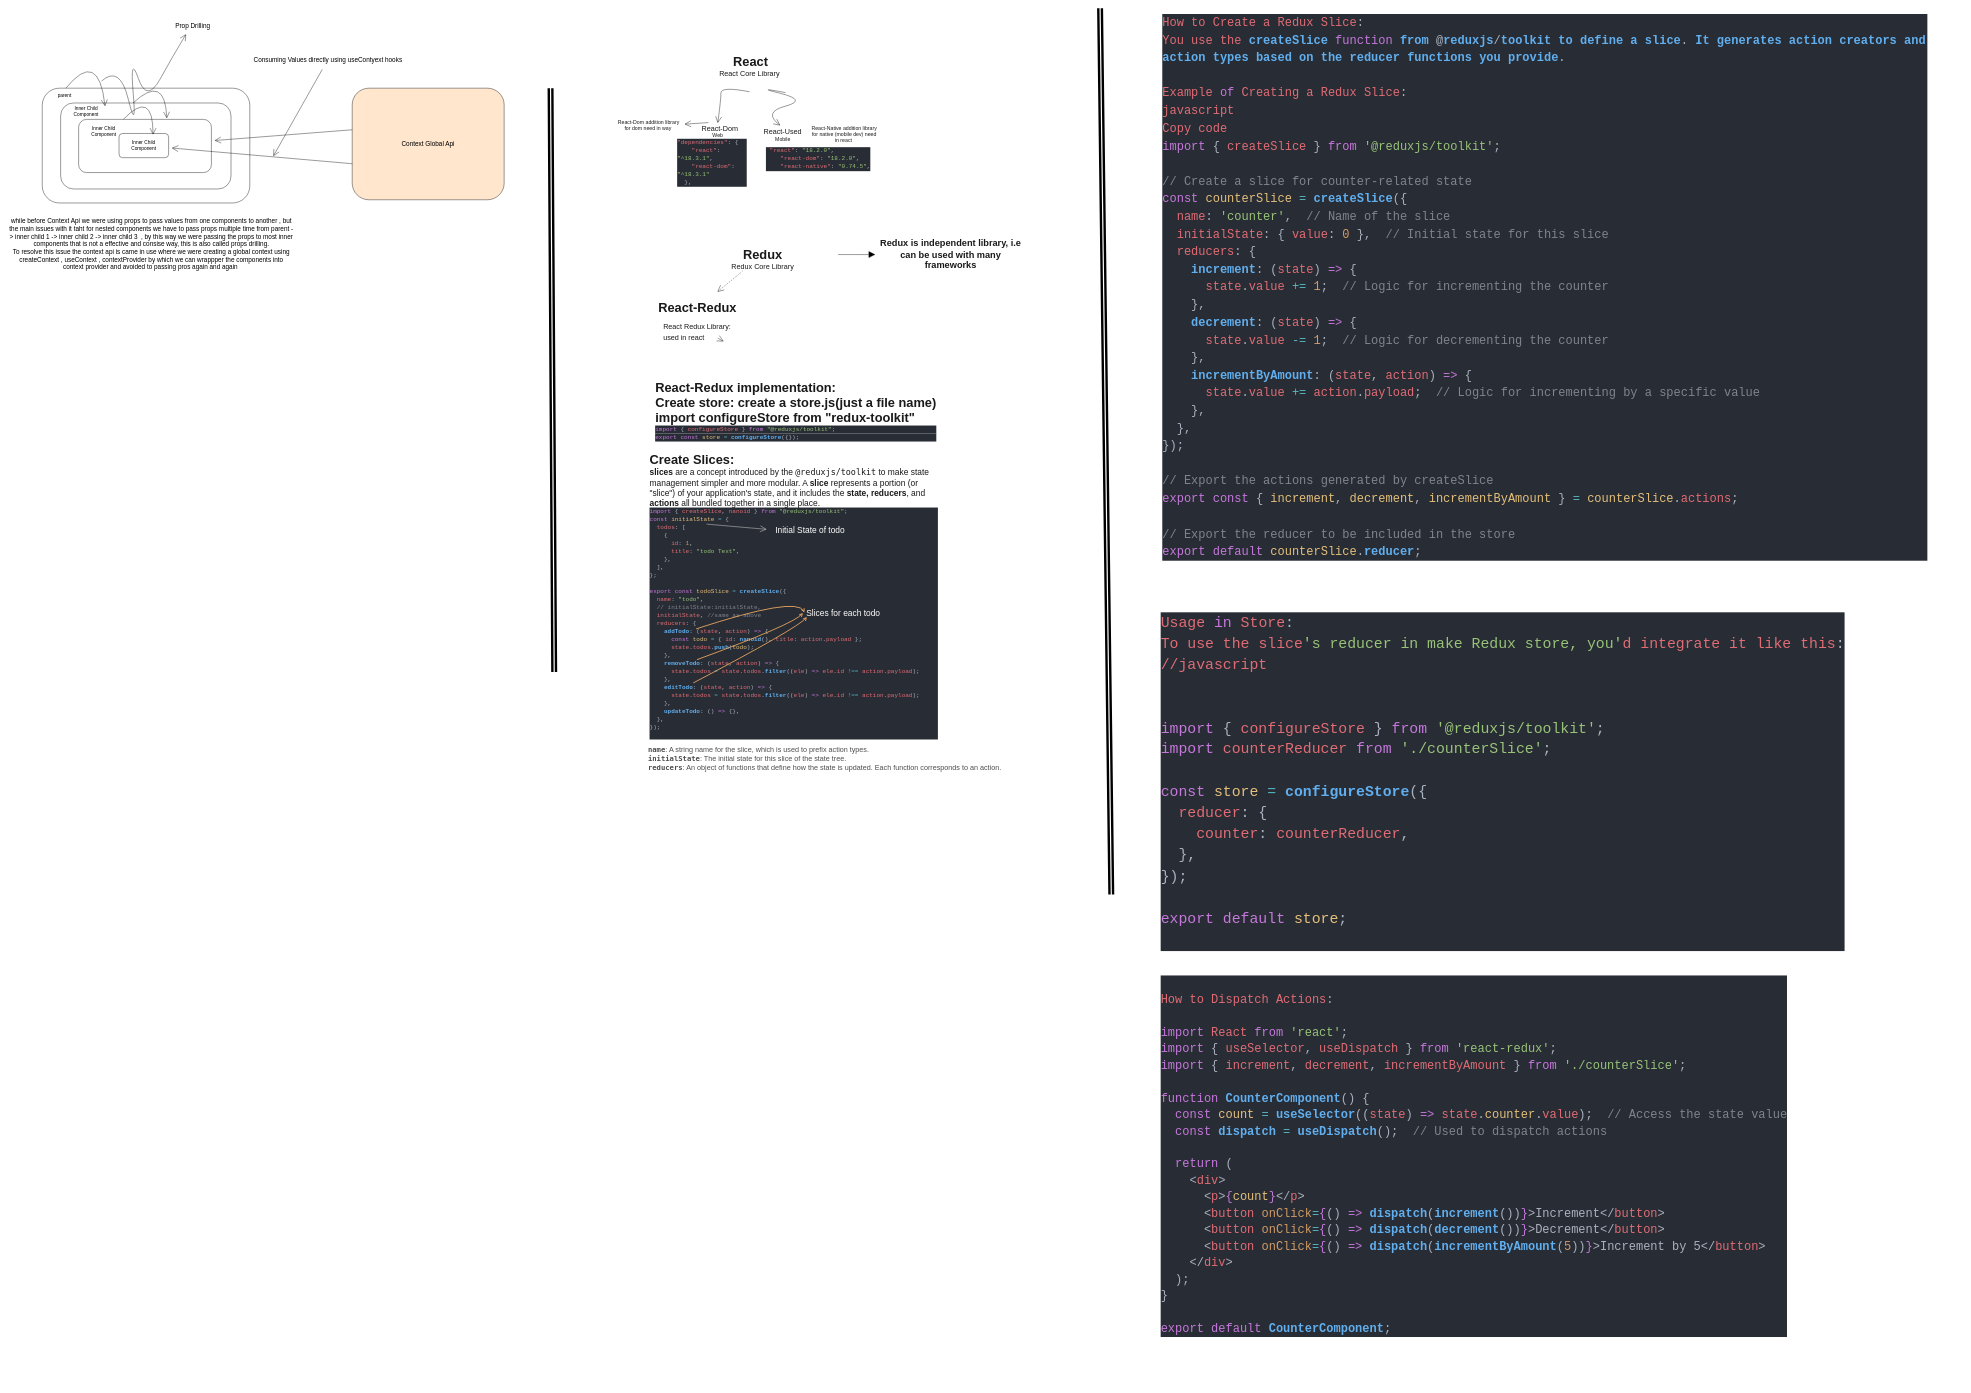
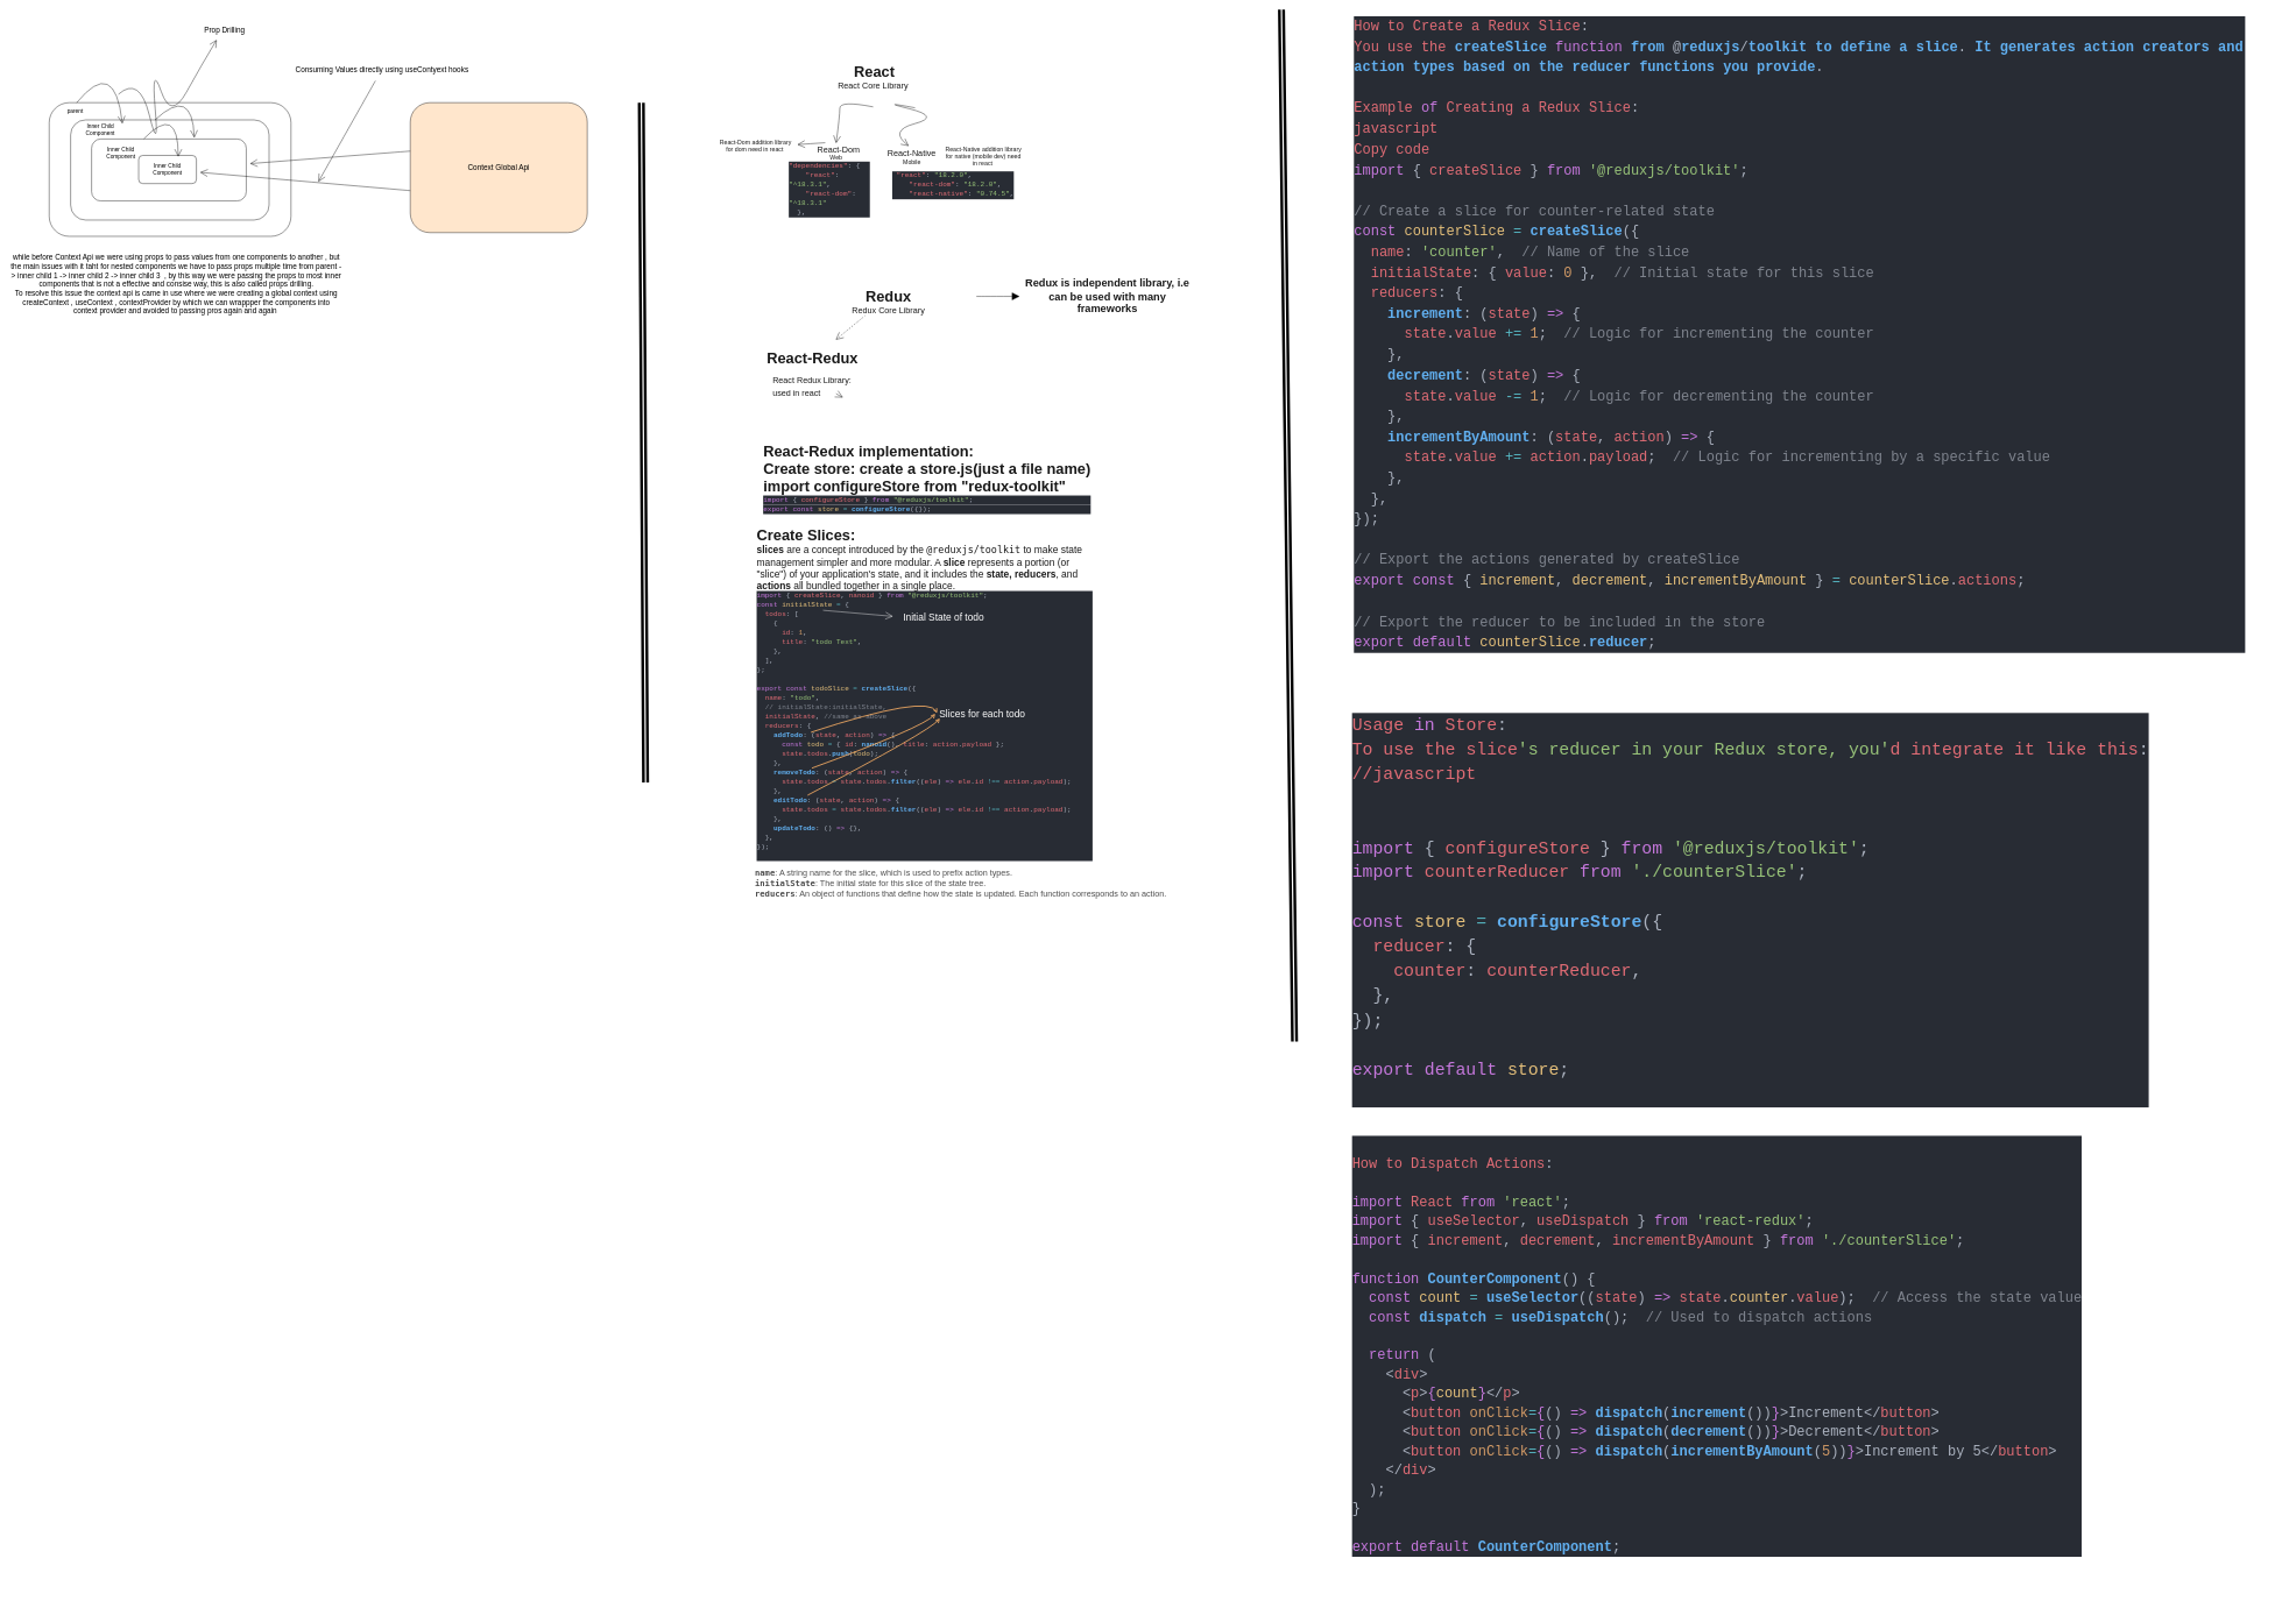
- <mxCell id="31" value="React-Dom addition library for dom need in way&amp;nbsp;" style="text;strokeColor=none;fillColor=none;html=1;align=center;verticalAlign=middle;whiteSpace=wrap;rounded=0;fontSize=13;fontColor=#1A1A1A;" parent="1" vertex="1"><mxGeometry x="1536" y="298" width="171" height="30" as="geometry" /></mxCell>
+ <mxCell id="31" value="React-Dom addition library for dom need in react&amp;nbsp;" style="text;strokeColor=none;fillColor=none;html=1;align=center;verticalAlign=middle;whiteSpace=wrap;rounded=0;fontSize=13;fontColor=#1A1A1A;" parent="1" vertex="1"><mxGeometry x="1536" y="298" width="171" height="30" as="geometry" /></mxCell>
- <mxCell id="27" value="React-Used" style="text;strokeColor=none;fillColor=none;html=1;align=center;verticalAlign=middle;whiteSpace=wrap;rounded=0;fontSize=18;fontColor=#1A1A1A;" parent="1" vertex="1"><mxGeometry x="1899" y="314" width="115" height="30" as="geometry" /></mxCell>
+ <mxCell id="27" value="React-Native" style="text;strokeColor=none;fillColor=none;html=1;align=center;verticalAlign=middle;whiteSpace=wrap;rounded=0;fontSize=18;fontColor=#1A1A1A;" parent="1" vertex="1"><mxGeometry x="1899" y="314" width="115" height="30" as="geometry" /></mxCell>
- <mxCell id="54" value="&lt;div style=&quot;color: rgb(171, 178, 191); background-color: rgb(40, 44, 52); font-family: Consolas, &amp;quot;Courier New&amp;quot;, monospace; font-weight: normal; line-height: 143%; font-size: 37px;&quot;&gt;&lt;div style=&quot;line-height: 143%;&quot;&gt;&lt;span style=&quot;color: #e06c75;&quot;&gt;Usage&lt;/span&gt;&lt;span style=&quot;color: #abb2bf;&quot;&gt; &lt;/span&gt;&lt;span style=&quot;color: #c678dd;&quot;&gt;in&lt;/span&gt;&lt;span style=&quot;color: #abb2bf;&quot;&gt; &lt;/span&gt;&lt;span style=&quot;color: #e06c75;&quot;&gt;Store&lt;/span&gt;&lt;span style=&quot;color: #abb2bf;&quot;&gt;:&lt;/span&gt;&lt;/div&gt;&lt;div style=&quot;line-height: 143%;&quot;&gt;&lt;span style=&quot;color: #e06c75;&quot;&gt;To&lt;/span&gt;&lt;span style=&quot;color: #abb2bf;&quot;&gt; &lt;/span&gt;&lt;span style=&quot;color: #e06c75;&quot;&gt;use&lt;/span&gt;&lt;span style=&quot;color: #abb2bf;&quot;&gt; &lt;/span&gt;&lt;span style=&quot;color: #e06c75;&quot;&gt;the&lt;/span&gt;&lt;span style=&quot;color: #abb2bf;&quot;&gt; &lt;/span&gt;&lt;span style=&quot;color: #e06c75;&quot;&gt;slice&lt;/span&gt;&lt;span style=&quot;color: #98c379;&quot;&gt;'s reducer in make Redux store, you'&lt;/span&gt;&lt;span style=&quot;color: #e06c75;&quot;&gt;d&lt;/span&gt;&lt;span style=&quot;color: #abb2bf;&quot;&gt; &lt;/span&gt;&lt;span style=&quot;color: #e06c75;&quot;&gt;integrate&lt;/span&gt;&lt;span style=&quot;color: #abb2bf;&quot;&gt; &lt;/span&gt;&lt;span style=&quot;color: #e06c75;&quot;&gt;it&lt;/span&gt;&lt;span style=&quot;color: #abb2bf;&quot;&gt; &lt;/span&gt;&lt;span style=&quot;color: #e06c75;&quot;&gt;like&lt;/span&gt;&lt;span style=&quot;color: #abb2bf;&quot;&gt; &lt;/span&gt;&lt;span style=&quot;color: #e06c75;&quot;&gt;this&lt;/span&gt;&lt;span style=&quot;color: #abb2bf;&quot;&gt;:&lt;/span&gt;&lt;/div&gt;&lt;div style=&quot;line-height: 143%;&quot;&gt;&lt;span style=&quot;color: #e06c75;&quot;&gt;//javascript&lt;/span&gt;&lt;/div&gt;&lt;div style=&quot;line-height: 143%;&quot;&gt;&lt;br&gt;&lt;/div&gt;&lt;div style=&quot;line-height: 143%;&quot;&gt;&lt;br&gt;&lt;/div&gt;&lt;div style=&quot;line-height: 143%;&quot;&gt;&lt;span style=&quot;color: #c678dd;&quot;&gt;import&lt;/span&gt;&lt;span style=&quot;color: #abb2bf;&quot;&gt; { &lt;/span&gt;&lt;span style=&quot;color: #e06c75;&quot;&gt;configureStore&lt;/span&gt;&lt;span style=&quot;color: #abb2bf;&quot;&gt; } &lt;/span&gt;&lt;span style=&quot;color: #c678dd;&quot;&gt;from&lt;/span&gt;&lt;span style=&quot;color: #abb2bf;&quot;&gt; &lt;/span&gt;&lt;span style=&quot;color: #98c379;&quot;&gt;'@reduxjs/toolkit'&lt;/span&gt;&lt;span style=&quot;color: #abb2bf;&quot;&gt;;&lt;/span&gt;&lt;/div&gt;&lt;div style=&quot;line-height: 143%;&quot;&gt;&lt;span style=&quot;color: #c678dd;&quot;&gt;import&lt;/span&gt;&lt;span style=&quot;color: #abb2bf;&quot;&gt; &lt;/span&gt;&lt;span style=&quot;color: #e06c75;&quot;&gt;counterReducer&lt;/span&gt;&lt;span style=&quot;color: #abb2bf;&quot;&gt; &lt;/span&gt;&lt;span style=&quot;color: #c678dd;&quot;&gt;from&lt;/span&gt;&lt;span style=&quot;color: #abb2bf;&quot;&gt; &lt;/span&gt;&lt;span style=&quot;color: #98c379;&quot;&gt;'./counterSlice'&lt;/span&gt;&lt;span style=&quot;color: #abb2bf;&quot;&gt;;&lt;/span&gt;&lt;/div&gt;&lt;br&gt;&lt;div style=&quot;line-height: 143%;&quot;&gt;&lt;span style=&quot;color: #c678dd;&quot;&gt;const&lt;/span&gt;&lt;span style=&quot;color: #abb2bf;&quot;&gt; &lt;/span&gt;&lt;span style=&quot;color: #e5c07b;&quot;&gt;store&lt;/span&gt;&lt;span style=&quot;color: #abb2bf;&quot;&gt; &lt;/span&gt;&lt;span style=&quot;color: #56b6c2;&quot;&gt;=&lt;/span&gt;&lt;span style=&quot;color: #abb2bf;&quot;&gt; &lt;/span&gt;&lt;span style=&quot;color: #61afef;font-weight: bold;&quot;&gt;configureStore&lt;/span&gt;&lt;span style=&quot;color: #abb2bf;&quot;&gt;({&lt;/span&gt;&lt;/div&gt;&lt;div style=&quot;line-height: 143%;&quot;&gt;&lt;span style=&quot;color: #abb2bf;&quot;&gt;&amp;nbsp; &lt;/span&gt;&lt;span style=&quot;color: #e06c75;&quot;&gt;reducer&lt;/span&gt;&lt;span style=&quot;color: #abb2bf;&quot;&gt;: {&lt;/span&gt;&lt;/div&gt;&lt;div style=&quot;line-height: 143%;&quot;&gt;&lt;span style=&quot;color: #abb2bf;&quot;&gt;&amp;nbsp; &amp;nbsp; &lt;/span&gt;&lt;span style=&quot;color: #e06c75;&quot;&gt;counter&lt;/span&gt;&lt;span style=&quot;color: #abb2bf;&quot;&gt;: &lt;/span&gt;&lt;span style=&quot;color: #e06c75;&quot;&gt;counterReducer&lt;/span&gt;&lt;span style=&quot;color: #abb2bf;&quot;&gt;,&lt;/span&gt;&lt;/div&gt;&lt;div style=&quot;line-height: 143%;&quot;&gt;&lt;span style=&quot;color: #abb2bf;&quot;&gt;&amp;nbsp; },&lt;/span&gt;&lt;/div&gt;&lt;div style=&quot;line-height: 143%;&quot;&gt;&lt;span style=&quot;color: #abb2bf;&quot;&gt;});&lt;/span&gt;&lt;/div&gt;&lt;br&gt;&lt;div style=&quot;line-height: 143%;&quot;&gt;&lt;span style=&quot;color: #c678dd;&quot;&gt;export&lt;/span&gt;&lt;span style=&quot;color: #abb2bf;&quot;&gt; &lt;/span&gt;&lt;span style=&quot;color: #c678dd;&quot;&gt;default&lt;/span&gt;&lt;span style=&quot;color: #abb2bf;&quot;&gt; &lt;/span&gt;&lt;span style=&quot;color: #e5c07b;&quot;&gt;store&lt;/span&gt;&lt;span style=&quot;color: #abb2bf;&quot;&gt;;&lt;/span&gt;&lt;/div&gt;&lt;br&gt;&lt;/div&gt;" style="text;whiteSpace=wrap;html=1;fontSize=30;fontColor=#FFFFFF;" parent="1" vertex="1"><mxGeometry x="2900" y="1524" width="2005.67" height="961.33" as="geometry" /></mxCell>
+ <mxCell id="54" value="&lt;div style=&quot;color: rgb(171, 178, 191); background-color: rgb(40, 44, 52); font-family: Consolas, &amp;quot;Courier New&amp;quot;, monospace; font-weight: normal; line-height: 143%; font-size: 37px;&quot;&gt;&lt;div style=&quot;line-height: 143%;&quot;&gt;&lt;span style=&quot;color: #e06c75;&quot;&gt;Usage&lt;/span&gt;&lt;span style=&quot;color: #abb2bf;&quot;&gt; &lt;/span&gt;&lt;span style=&quot;color: #c678dd;&quot;&gt;in&lt;/span&gt;&lt;span style=&quot;color: #abb2bf;&quot;&gt; &lt;/span&gt;&lt;span style=&quot;color: #e06c75;&quot;&gt;Store&lt;/span&gt;&lt;span style=&quot;color: #abb2bf;&quot;&gt;:&lt;/span&gt;&lt;/div&gt;&lt;div style=&quot;line-height: 143%;&quot;&gt;&lt;span style=&quot;color: #e06c75;&quot;&gt;To&lt;/span&gt;&lt;span style=&quot;color: #abb2bf;&quot;&gt; &lt;/span&gt;&lt;span style=&quot;color: #e06c75;&quot;&gt;use&lt;/span&gt;&lt;span style=&quot;color: #abb2bf;&quot;&gt; &lt;/span&gt;&lt;span style=&quot;color: #e06c75;&quot;&gt;the&lt;/span&gt;&lt;span style=&quot;color: #abb2bf;&quot;&gt; &lt;/span&gt;&lt;span style=&quot;color: #e06c75;&quot;&gt;slice&lt;/span&gt;&lt;span style=&quot;color: #98c379;&quot;&gt;'s reducer in your Redux store, you'&lt;/span&gt;&lt;span style=&quot;color: #e06c75;&quot;&gt;d&lt;/span&gt;&lt;span style=&quot;color: #abb2bf;&quot;&gt; &lt;/span&gt;&lt;span style=&quot;color: #e06c75;&quot;&gt;integrate&lt;/span&gt;&lt;span style=&quot;color: #abb2bf;&quot;&gt; &lt;/span&gt;&lt;span style=&quot;color: #e06c75;&quot;&gt;it&lt;/span&gt;&lt;span style=&quot;color: #abb2bf;&quot;&gt; &lt;/span&gt;&lt;span style=&quot;color: #e06c75;&quot;&gt;like&lt;/span&gt;&lt;span style=&quot;color: #abb2bf;&quot;&gt; &lt;/span&gt;&lt;span style=&quot;color: #e06c75;&quot;&gt;this&lt;/span&gt;&lt;span style=&quot;color: #abb2bf;&quot;&gt;:&lt;/span&gt;&lt;/div&gt;&lt;div style=&quot;line-height: 143%;&quot;&gt;&lt;span style=&quot;color: #e06c75;&quot;&gt;//javascript&lt;/span&gt;&lt;/div&gt;&lt;div style=&quot;line-height: 143%;&quot;&gt;&lt;br&gt;&lt;/div&gt;&lt;div style=&quot;line-height: 143%;&quot;&gt;&lt;br&gt;&lt;/div&gt;&lt;div style=&quot;line-height: 143%;&quot;&gt;&lt;span style=&quot;color: #c678dd;&quot;&gt;import&lt;/span&gt;&lt;span style=&quot;color: #abb2bf;&quot;&gt; { &lt;/span&gt;&lt;span style=&quot;color: #e06c75;&quot;&gt;configureStore&lt;/span&gt;&lt;span style=&quot;color: #abb2bf;&quot;&gt; } &lt;/span&gt;&lt;span style=&quot;color: #c678dd;&quot;&gt;from&lt;/span&gt;&lt;span style=&quot;color: #abb2bf;&quot;&gt; &lt;/span&gt;&lt;span style=&quot;color: #98c379;&quot;&gt;'@reduxjs/toolkit'&lt;/span&gt;&lt;span style=&quot;color: #abb2bf;&quot;&gt;;&lt;/span&gt;&lt;/div&gt;&lt;div style=&quot;line-height: 143%;&quot;&gt;&lt;span style=&quot;color: #c678dd;&quot;&gt;import&lt;/span&gt;&lt;span style=&quot;color: #abb2bf;&quot;&gt; &lt;/span&gt;&lt;span style=&quot;color: #e06c75;&quot;&gt;counterReducer&lt;/span&gt;&lt;span style=&quot;color: #abb2bf;&quot;&gt; &lt;/span&gt;&lt;span style=&quot;color: #c678dd;&quot;&gt;from&lt;/span&gt;&lt;span style=&quot;color: #abb2bf;&quot;&gt; &lt;/span&gt;&lt;span style=&quot;color: #98c379;&quot;&gt;'./counterSlice'&lt;/span&gt;&lt;span style=&quot;color: #abb2bf;&quot;&gt;;&lt;/span&gt;&lt;/div&gt;&lt;br&gt;&lt;div style=&quot;line-height: 143%;&quot;&gt;&lt;span style=&quot;color: #c678dd;&quot;&gt;const&lt;/span&gt;&lt;span style=&quot;color: #abb2bf;&quot;&gt; &lt;/span&gt;&lt;span style=&quot;color: #e5c07b;&quot;&gt;store&lt;/span&gt;&lt;span style=&quot;color: #abb2bf;&quot;&gt; &lt;/span&gt;&lt;span style=&quot;color: #56b6c2;&quot;&gt;=&lt;/span&gt;&lt;span style=&quot;color: #abb2bf;&quot;&gt; &lt;/span&gt;&lt;span style=&quot;color: #61afef;font-weight: bold;&quot;&gt;configureStore&lt;/span&gt;&lt;span style=&quot;color: #abb2bf;&quot;&gt;({&lt;/span&gt;&lt;/div&gt;&lt;div style=&quot;line-height: 143%;&quot;&gt;&lt;span style=&quot;color: #abb2bf;&quot;&gt;&amp;nbsp; &lt;/span&gt;&lt;span style=&quot;color: #e06c75;&quot;&gt;reducer&lt;/span&gt;&lt;span style=&quot;color: #abb2bf;&quot;&gt;: {&lt;/span&gt;&lt;/div&gt;&lt;div style=&quot;line-height: 143%;&quot;&gt;&lt;span style=&quot;color: #abb2bf;&quot;&gt;&amp;nbsp; &amp;nbsp; &lt;/span&gt;&lt;span style=&quot;color: #e06c75;&quot;&gt;counter&lt;/span&gt;&lt;span style=&quot;color: #abb2bf;&quot;&gt;: &lt;/span&gt;&lt;span style=&quot;color: #e06c75;&quot;&gt;counterReducer&lt;/span&gt;&lt;span style=&quot;color: #abb2bf;&quot;&gt;,&lt;/span&gt;&lt;/div&gt;&lt;div style=&quot;line-height: 143%;&quot;&gt;&lt;span style=&quot;color: #abb2bf;&quot;&gt;&amp;nbsp; },&lt;/span&gt;&lt;/div&gt;&lt;div style=&quot;line-height: 143%;&quot;&gt;&lt;span style=&quot;color: #abb2bf;&quot;&gt;});&lt;/span&gt;&lt;/div&gt;&lt;br&gt;&lt;div style=&quot;line-height: 143%;&quot;&gt;&lt;span style=&quot;color: #c678dd;&quot;&gt;export&lt;/span&gt;&lt;span style=&quot;color: #abb2bf;&quot;&gt; &lt;/span&gt;&lt;span style=&quot;color: #c678dd;&quot;&gt;default&lt;/span&gt;&lt;span style=&quot;color: #abb2bf;&quot;&gt; &lt;/span&gt;&lt;span style=&quot;color: #e5c07b;&quot;&gt;store&lt;/span&gt;&lt;span style=&quot;color: #abb2bf;&quot;&gt;;&lt;/span&gt;&lt;/div&gt;&lt;br&gt;&lt;/div&gt;" style="text;whiteSpace=wrap;html=1;fontSize=30;fontColor=#FFFFFF;" parent="1" vertex="1"><mxGeometry x="2900" y="1524" width="2005.67" height="961.33" as="geometry" /></mxCell>
